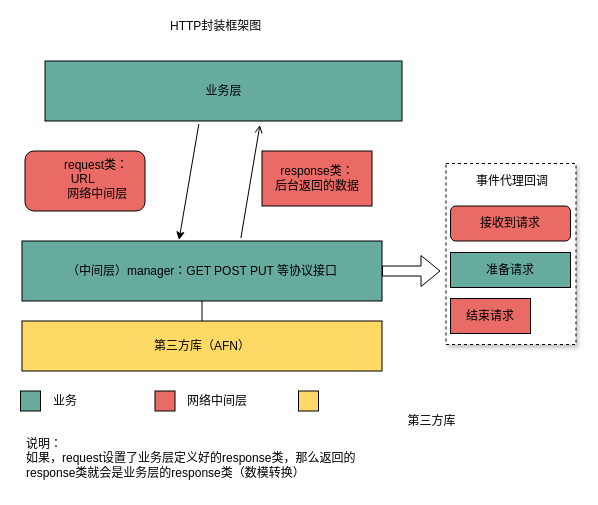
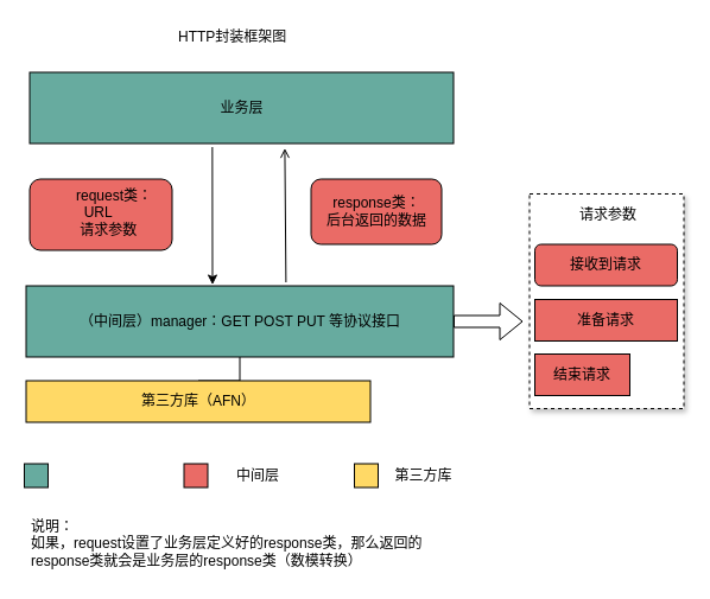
- <mxCell id="12" value="HTTP封装框架图" style="text;html=1;resizable=0;points=[];autosize=1;align=left;verticalAlign=top;spacingTop=-4;" vertex="1" parent="1"><mxGeometry x="168" y="15.5" width="110" height="20" as="geometry" /></mxCell>
+ <mxCell id="12" value="HTTP封装框架图" style="text;html=1;resizable=0;points=[];autosize=1;align=left;verticalAlign=top;spacingTop=-4;" vertex="1" parent="1"><mxGeometry x="148" y="20.5" width="110" height="20" as="geometry" /></mxCell>
- <mxCell id="3" value="业务层" style="rounded=0;whiteSpace=wrap;html=1;fillColor=#67AB9F;" vertex="1" parent="1"><mxGeometry x="44.5" y="60.5" width="357" height="60" as="geometry" /></mxCell>
+ <mxCell id="3" value="业务层" style="rounded=0;whiteSpace=wrap;html=1;fillColor=#67AB9F;" vertex="1" parent="1"><mxGeometry x="24.5" y="60.5" width="357" height="60" as="geometry" /></mxCell>
- <mxCell id="8" value="response类：&lt;br&gt;后台返回的数据&lt;br&gt;" style="whiteSpace=wrap;html=1;fillColor=#EA6B66;rounded=0;" vertex="1" parent="1"><mxGeometry x="261.5" y="150.5" width="110" height="55" as="geometry" /></mxCell>
+ <mxCell id="8" value="response类：&lt;br&gt;后台返回的数据&lt;br&gt;" style="rounded=1;whiteSpace=wrap;html=1;fillColor=#EA6B66;" vertex="1" parent="1"><mxGeometry x="261.5" y="150.5" width="110" height="55" as="geometry" /></mxCell>
- <mxCell id="9" value="request类：&lt;br&gt;&amp;nbsp; URL &lt;br&gt;&amp;nbsp;网络中间层&lt;br&gt;" style="text;html=1;" vertex="1" parent="1"><mxGeometry x="61.5" y="150.5" width="100" height="50" as="geometry" /></mxCell>
+ <mxCell id="9" value="request类：&lt;br&gt;&amp;nbsp; URL &lt;br&gt;&amp;nbsp;请求参数&lt;br&gt;" style="text;html=1;" vertex="1" parent="1"><mxGeometry x="61.5" y="150.5" width="100" height="50" as="geometry" /></mxCell>
- <mxCell id="23" value="事件代理回调" style="text;html=1;strokeColor=none;fillColor=none;align=center;verticalAlign=middle;whiteSpace=wrap;rounded=0;shadow=1;dashed=1;" vertex="1" parent="1"><mxGeometry x="471.5" y="170.5" width="80" height="20" as="geometry" /></mxCell>
+ <mxCell id="23" value="请求参数" style="text;html=1;strokeColor=none;fillColor=none;align=center;verticalAlign=middle;whiteSpace=wrap;rounded=0;shadow=1;dashed=1;" vertex="1" parent="1"><mxGeometry x="471.5" y="170.5" width="80" height="20" as="geometry" /></mxCell>
- <mxCell id="21" value="准备请求" style="rounded=0;whiteSpace=wrap;html=1;fillColor=#67ab9f;" vertex="1" parent="1"><mxGeometry x="450" y="252" width="120" height="35" as="geometry" /></mxCell>
+ <mxCell id="21" value="准备请求" style="rounded=0;whiteSpace=wrap;html=1;fillColor=#EA6B66;" vertex="1" parent="1"><mxGeometry x="450" y="252" width="120" height="35" as="geometry" /></mxCell>
- <mxCell id="6" value="第三方库（AFN）" style="rounded=0;whiteSpace=wrap;html=1;fillColor=#FFD966;" vertex="1" parent="1"><mxGeometry x="21.5" y="320.5" width="360" height="50" as="geometry" /></mxCell>
+ <mxCell id="6" value="第三方库（AFN）" style="rounded=0;whiteSpace=wrap;html=1;fillColor=#FFD966;" vertex="1" parent="1"><mxGeometry x="21.5" y="320.5" width="290" height="35" as="geometry" /></mxCell>
- <mxCell id="16" value="业务" style="text;html=1;strokeColor=none;fillColor=none;align=center;verticalAlign=middle;whiteSpace=wrap;rounded=0;" vertex="1" parent="1"><mxGeometry x="44.5" y="390.5" width="40" height="20" as="geometry" /></mxCell>
- <mxCell id="17" value="网络中间层" style="text;html=1;strokeColor=none;fillColor=none;align=center;verticalAlign=middle;whiteSpace=wrap;rounded=0;" vertex="1" parent="1"><mxGeometry x="182" y="395.5" width="70" height="10" as="geometry" /></mxCell>
+ <mxCell id="17" value="中间层" style="text;html=1;strokeColor=none;fillColor=none;align=center;verticalAlign=middle;whiteSpace=wrap;rounded=0;" vertex="1" parent="1"><mxGeometry x="182" y="395.5" width="70" height="10" as="geometry" /></mxCell>
- <mxCell id="18" value="第三方库" style="text;html=1;strokeColor=none;fillColor=none;align=center;verticalAlign=middle;whiteSpace=wrap;rounded=0;" vertex="1" parent="1"><mxGeometry x="402" y="410.5" width="59" height="20" as="geometry" /></mxCell>
+ <mxCell id="18" value="第三方库" style="text;html=1;strokeColor=none;fillColor=none;align=center;verticalAlign=middle;whiteSpace=wrap;rounded=0;" vertex="1" parent="1"><mxGeometry x="327" y="390.5" width="59" height="20" as="geometry" /></mxCell>
